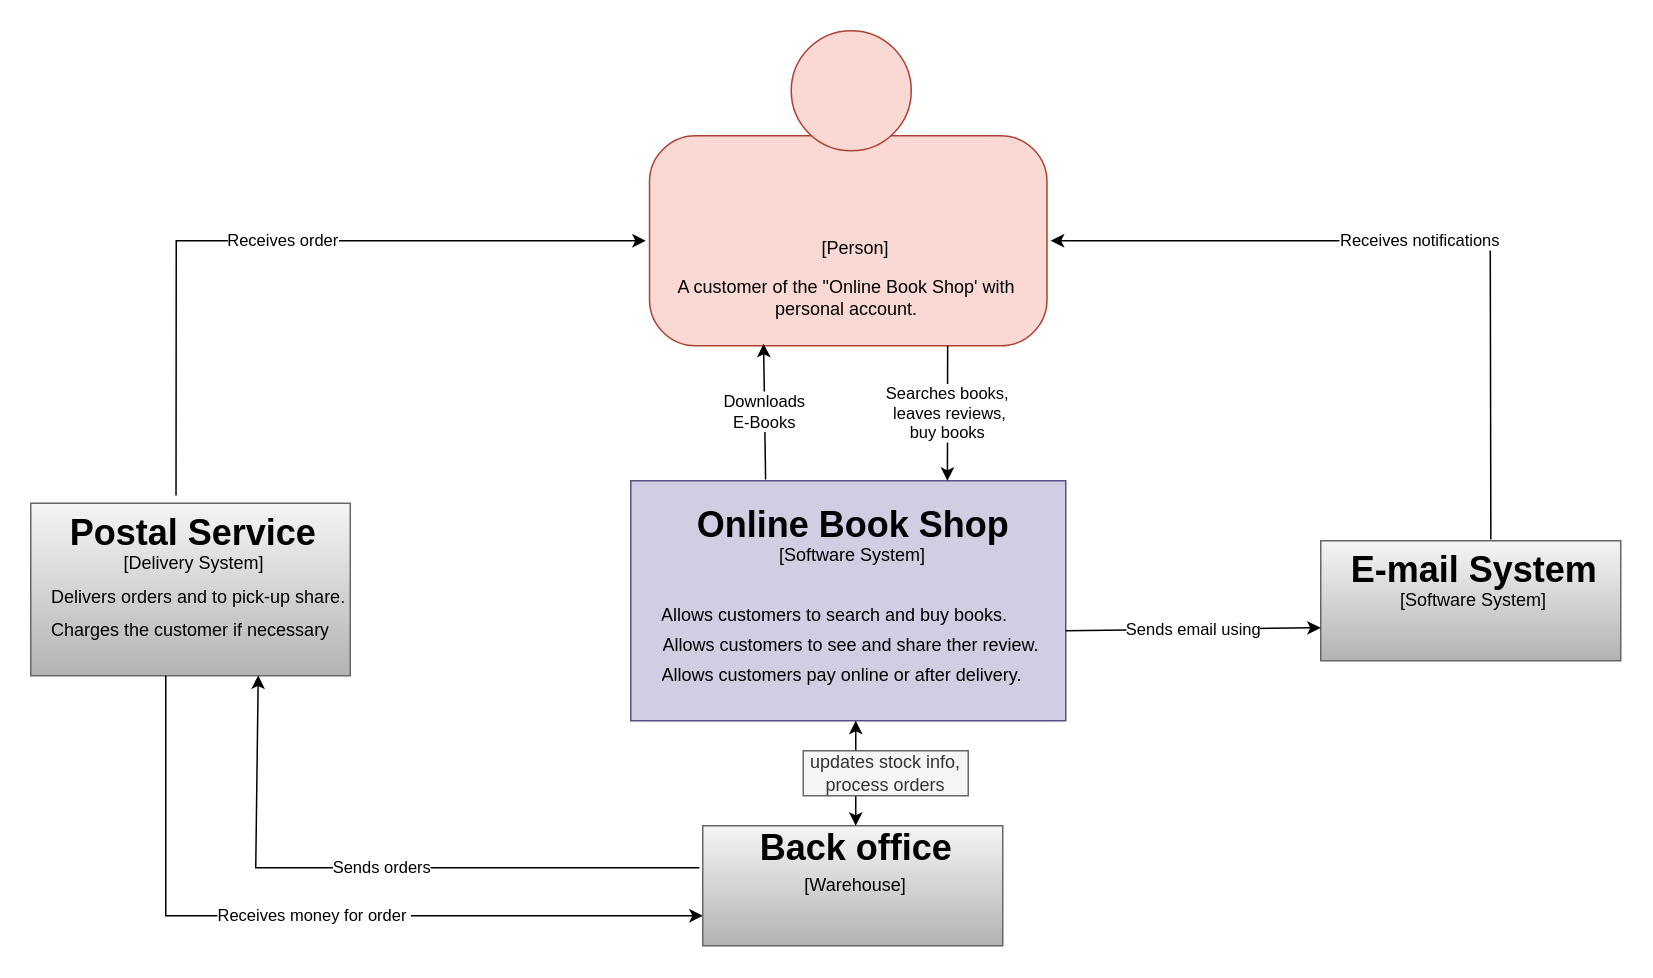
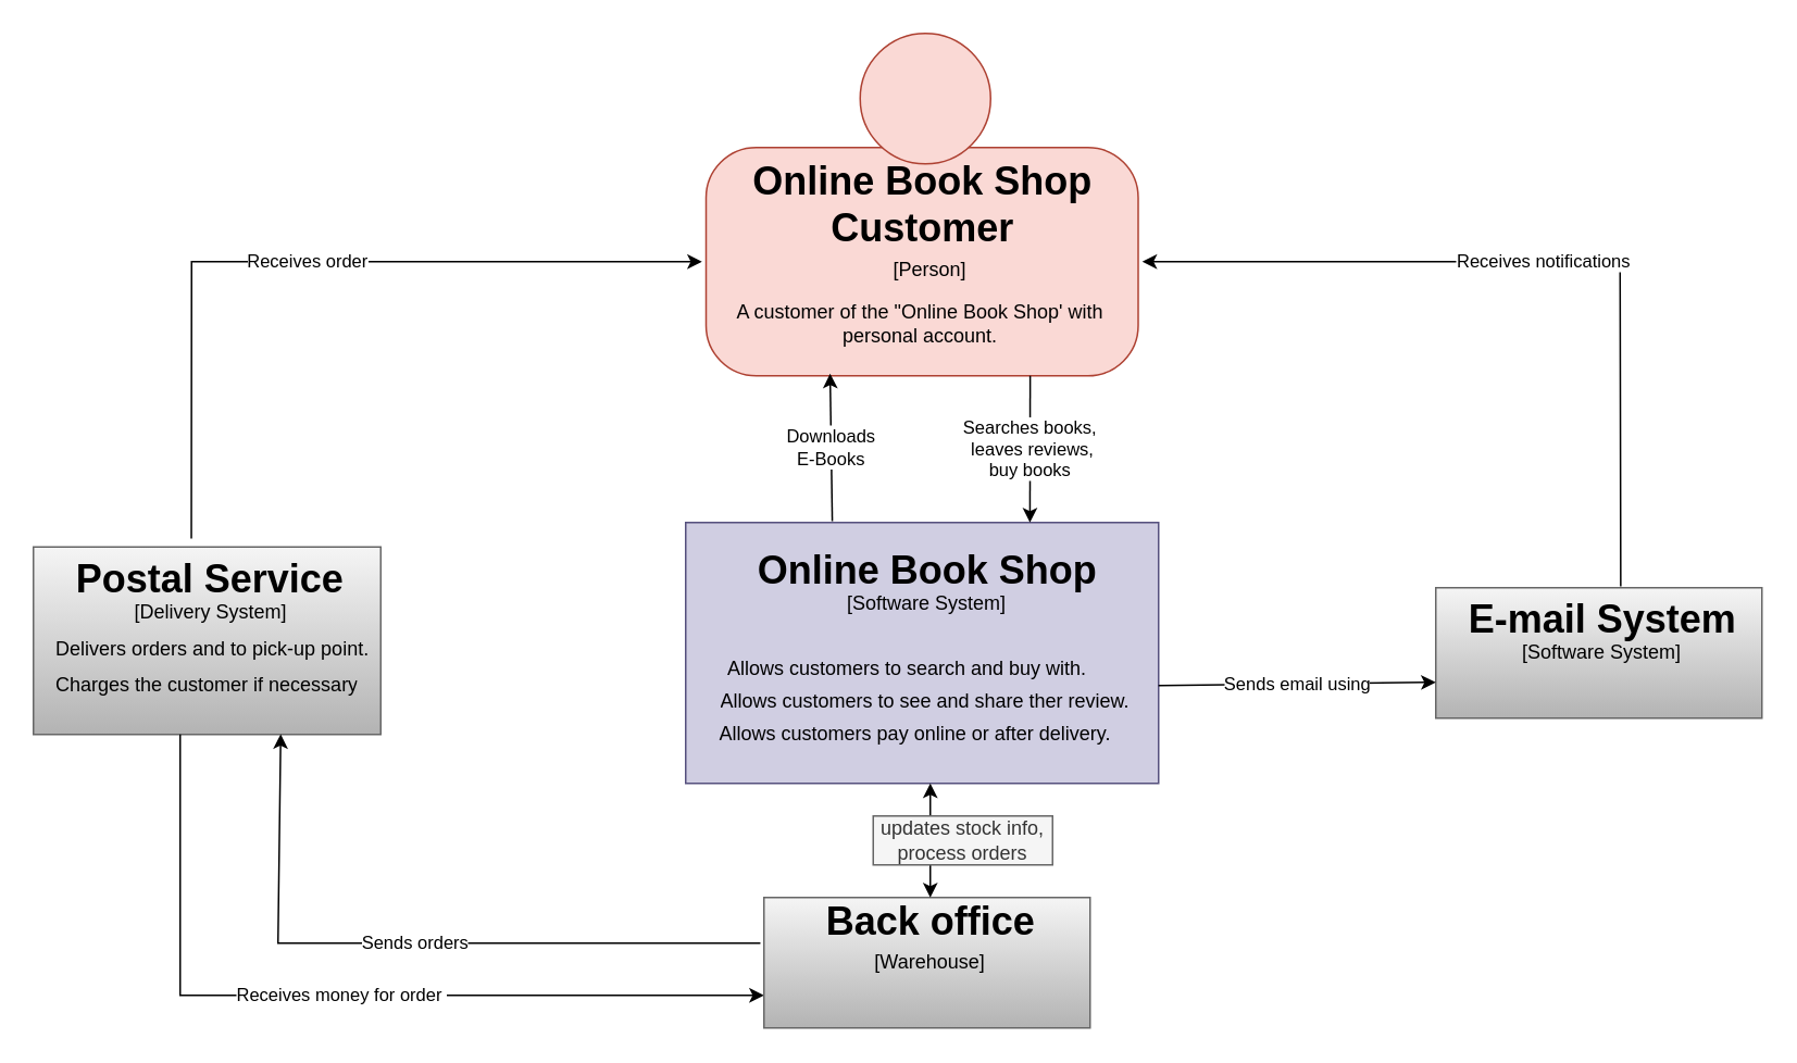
+ <mxCell id="9" value="Online Book Shop &lt;br&gt;Customer" style="text;strokeColor=none;fillColor=none;html=1;fontSize=24;fontStyle=1;verticalAlign=middle;align=center;fontColor=#000000;rounded=1;" parent="1" vertex="1"><mxGeometry x="465" y="105" width="200" height="40" as="geometry" /></mxCell>
- <mxCell id="19" value="Delivers orders and to pick-up share." style="text;html=1;strokeColor=none;fillColor=none;align=left;verticalAlign=middle;whiteSpace=wrap;overflow=hidden;fontColor=#000000;rounded=1;" parent="1" vertex="1"><mxGeometry x="31.5" y="385" width="198.5" height="25" as="geometry" /></mxCell>
+ <mxCell id="19" value="Delivers orders and to pick-up point." style="text;html=1;strokeColor=none;fillColor=none;align=left;verticalAlign=middle;whiteSpace=wrap;overflow=hidden;fontColor=#000000;rounded=1;" parent="1" vertex="1"><mxGeometry x="31.5" y="385" width="198.5" height="25" as="geometry" /></mxCell>
- <mxCell id="5" value="Allows customers to search and buy books.&lt;br&gt;" style="text;html=1;strokeColor=none;fillColor=none;align=center;verticalAlign=middle;whiteSpace=wrap;overflow=hidden;fontColor=#000000;rounded=1;" parent="1" vertex="1"><mxGeometry x="436.25" y="400" width="240" height="20" as="geometry" /></mxCell>
+ <mxCell id="5" value="Allows customers to search and buy with.&lt;br&gt;" style="text;html=1;strokeColor=none;fillColor=none;align=center;verticalAlign=middle;whiteSpace=wrap;overflow=hidden;fontColor=#000000;rounded=1;" parent="1" vertex="1"><mxGeometry x="436.25" y="400" width="240" height="20" as="geometry" /></mxCell>
